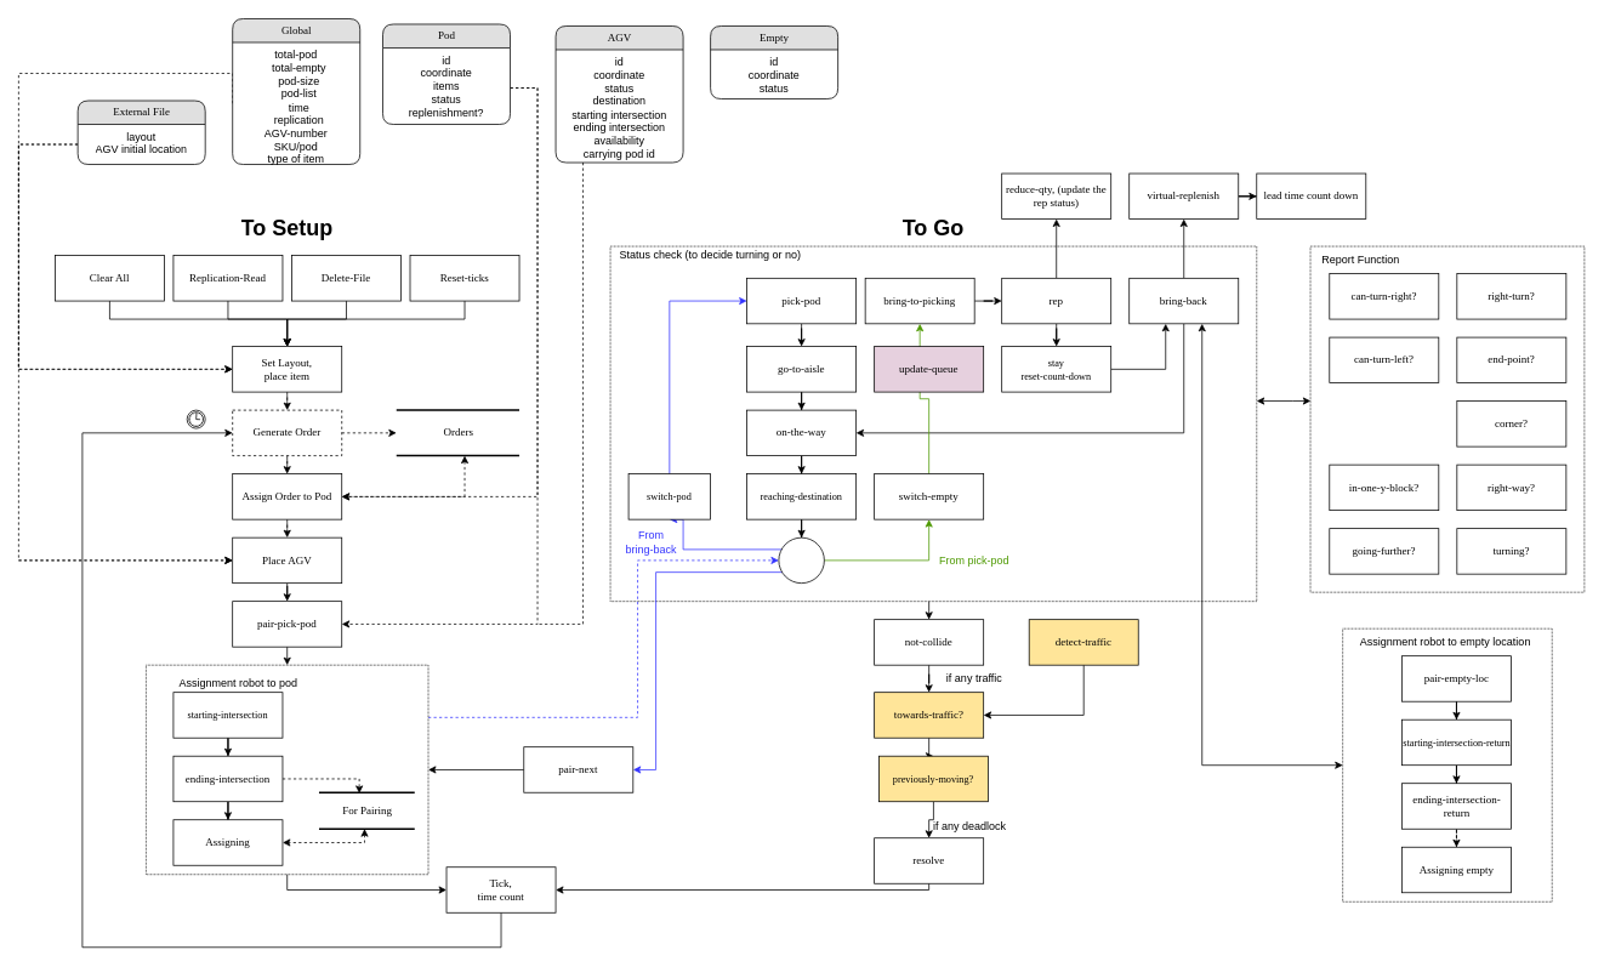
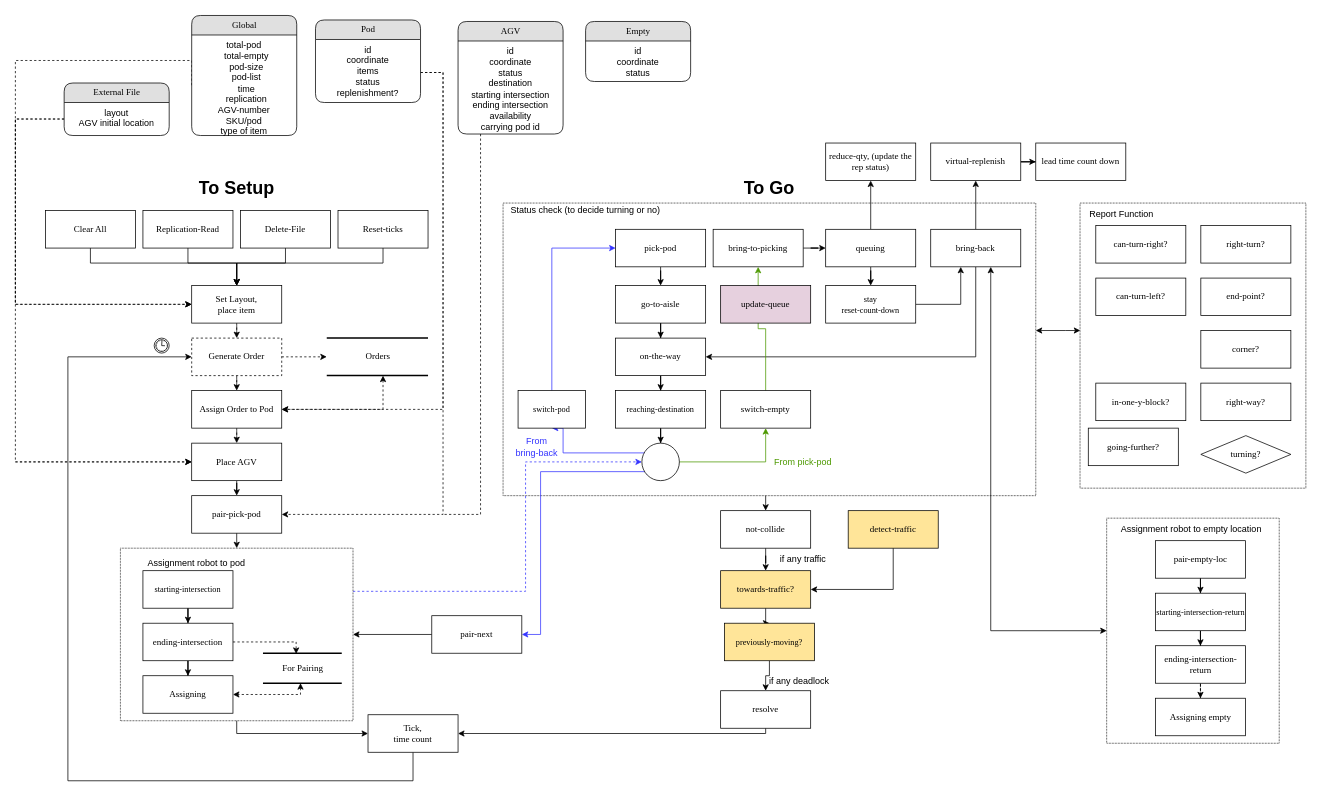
- <mxCell id="53" value="rep" style="whiteSpace=wrap;html=1;rounded=0;shadow=0;comic=0;labelBackgroundColor=none;strokeWidth=1;fontFamily=Verdana;fontSize=12;align=center;" vertex="1" parent="1"><mxGeometry x="1100" y="305" width="120" height="50" as="geometry" /></mxCell>
+ <mxCell id="53" value="queuing" style="whiteSpace=wrap;html=1;rounded=0;shadow=0;comic=0;labelBackgroundColor=none;strokeWidth=1;fontFamily=Verdana;fontSize=12;align=center;" vertex="1" parent="1"><mxGeometry x="1100" y="305" width="120" height="50" as="geometry" /></mxCell>
- <mxCell id="85" value="&lt;font style=&quot;font-size: 12px&quot;&gt;going-further?&lt;/font&gt;" style="whiteSpace=wrap;html=1;rounded=0;shadow=0;comic=0;labelBackgroundColor=none;strokeWidth=1;fontFamily=Verdana;fontSize=12;align=center;" vertex="1" parent="1"><mxGeometry x="1460" y="580" width="120" height="50" as="geometry" /></mxCell>
+ <mxCell id="85" value="&lt;font style=&quot;font-size: 12px&quot;&gt;going-further?&lt;/font&gt;" style="whiteSpace=wrap;html=1;rounded=0;shadow=0;comic=0;labelBackgroundColor=none;strokeWidth=1;fontFamily=Verdana;fontSize=12;align=center;" vertex="1" parent="1"><mxGeometry x="1450" y="570" width="120" height="50" as="geometry" /></mxCell>
- <mxCell id="86" value="&lt;font style=&quot;font-size: 12px&quot;&gt;turning?&lt;/font&gt;" style="whiteSpace=wrap;html=1;rounded=0;shadow=0;comic=0;labelBackgroundColor=none;strokeWidth=1;fontFamily=Verdana;fontSize=12;align=center;" vertex="1" parent="1"><mxGeometry x="1600" y="580" width="120" height="50" as="geometry" /></mxCell>
+ <mxCell id="86" value="&lt;font style=&quot;font-size: 12px&quot;&gt;turning?&lt;/font&gt;" style="rhombus;whiteSpace=wrap;html=1;shadow=0;comic=0;labelBackgroundColor=none;strokeWidth=1;fontFamily=Verdana;fontSize=12;align=center;" vertex="1" parent="1"><mxGeometry x="1600" y="580" width="120" height="50" as="geometry" /></mxCell>
